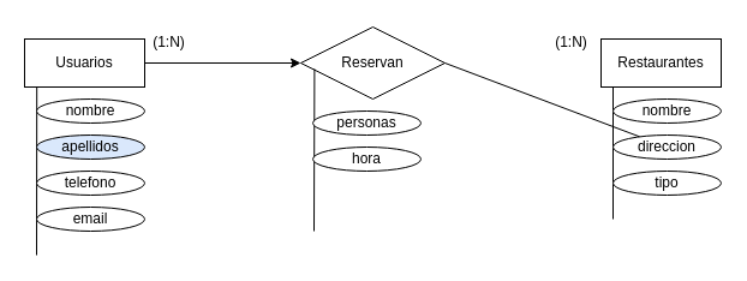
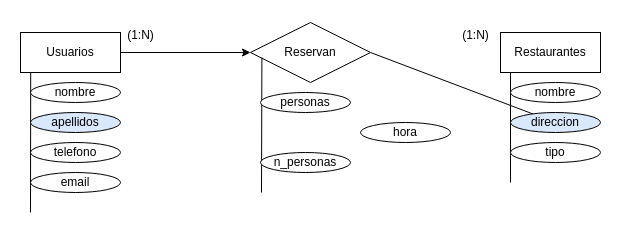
- <mxCell id="18" value="direccion" style="ellipse;whiteSpace=wrap;html=1;align=center;" parent="1" vertex="1"><mxGeometry x="510" y="112" width="90" height="20" as="geometry" /></mxCell>
+ <mxCell id="18" value="direccion" style="ellipse;whiteSpace=wrap;html=1;align=center;fillColor=#dae8fc;" parent="1" vertex="1"><mxGeometry x="510" y="112" width="90" height="20" as="geometry" /></mxCell>
- <mxCell id="15" value="hora" style="ellipse;whiteSpace=wrap;html=1;align=center;" parent="1" vertex="1"><mxGeometry x="260" y="122" width="90" height="20" as="geometry" /></mxCell>
+ <mxCell id="15" value="hora" style="ellipse;whiteSpace=wrap;html=1;align=center;" parent="1" vertex="1"><mxGeometry x="360" y="122" width="90" height="20" as="geometry" /></mxCell>
+ <mxCell id="16" value="n_personas" style="ellipse;whiteSpace=wrap;html=1;align=center;" parent="1" vertex="1"><mxGeometry x="260" y="152" width="90" height="20" as="geometry" /></mxCell>
